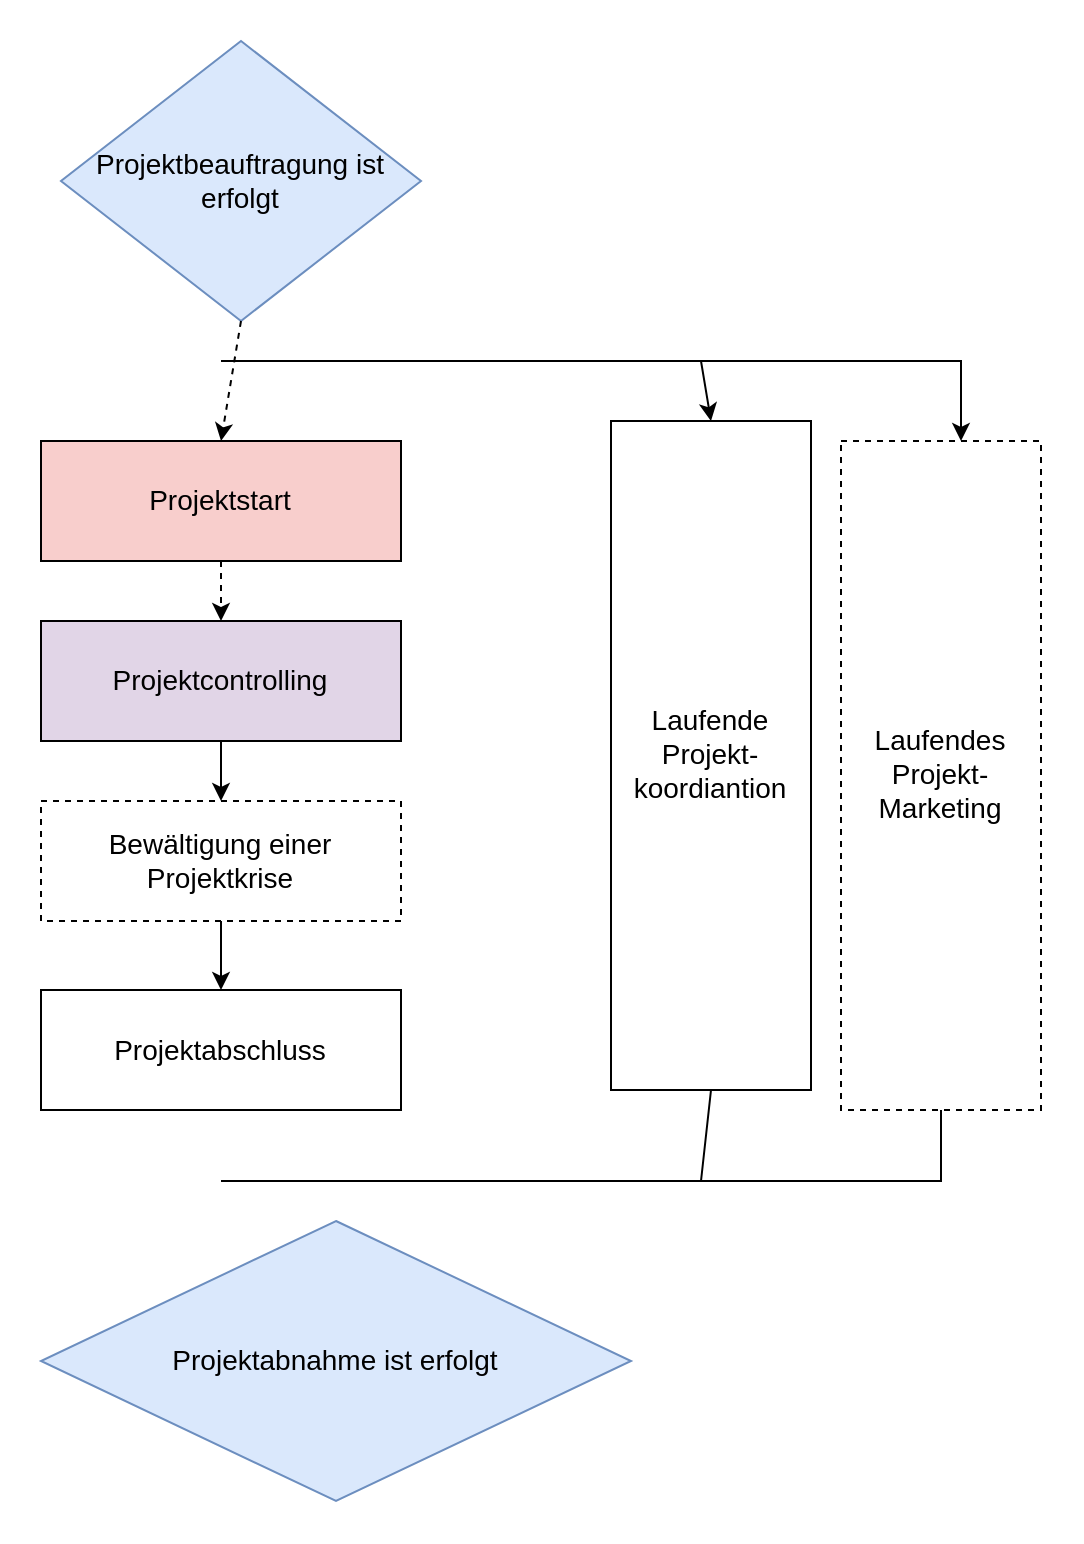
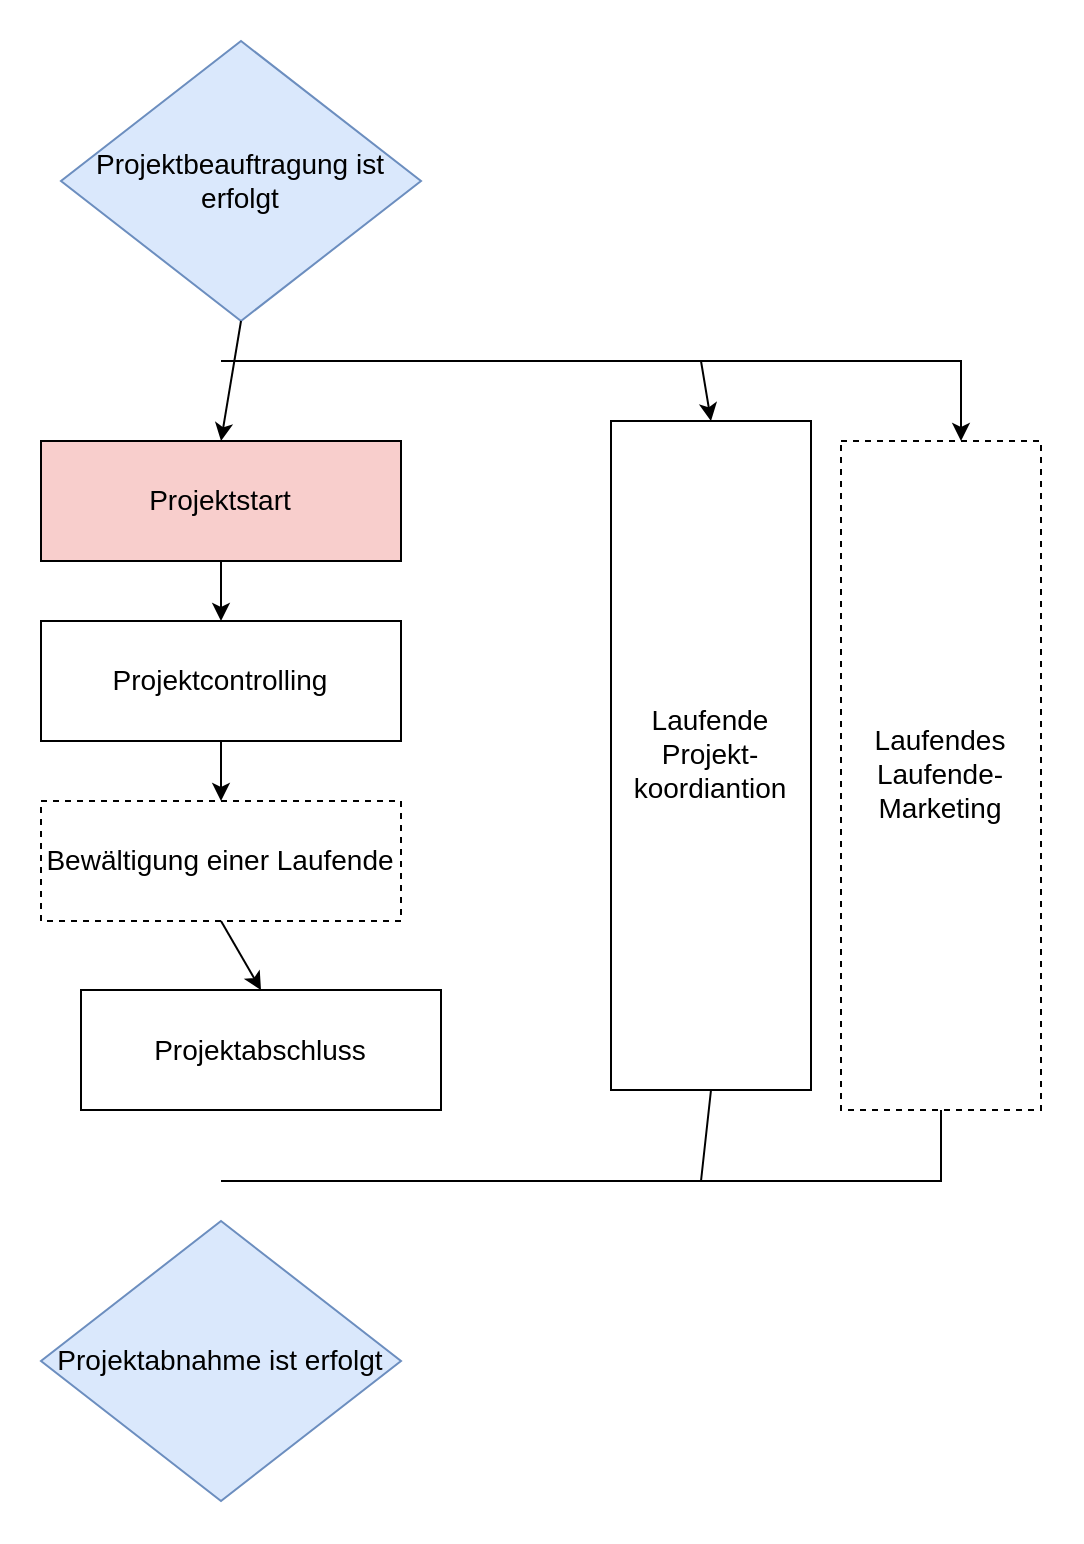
- <mxCell id="10" value="" style="endArrow=classic;html=1;rounded=0;exitX=0.5;exitY=1;exitDx=0;exitDy=0;entryX=0.5;entryY=0;entryDx=0;entryDy=0;dashed=1;" edge="1" parent="1" source="2" target="3"><mxGeometry width="50" height="50" relative="1" as="geometry"><mxPoint x="110" y="180" as="sourcePoint" /><mxPoint x="160" y="130" as="targetPoint" /></mxGeometry></mxCell>
+ <mxCell id="10" value="" style="endArrow=classic;html=1;rounded=0;exitX=0.5;exitY=1;exitDx=0;exitDy=0;entryX=0.5;entryY=0;entryDx=0;entryDy=0;" edge="1" parent="1" source="2" target="3"><mxGeometry width="50" height="50" relative="1" as="geometry"><mxPoint x="110" y="180" as="sourcePoint" /><mxPoint x="160" y="130" as="targetPoint" /></mxGeometry></mxCell>
- <mxCell id="11" value="" style="endArrow=classic;html=1;rounded=0;exitX=0.5;exitY=1;exitDx=0;exitDy=0;entryX=0.5;entryY=0;entryDx=0;entryDy=0;dashed=1;" edge="1" parent="1" source="3" target="4"><mxGeometry width="50" height="50" relative="1" as="geometry"><mxPoint x="140" y="260" as="sourcePoint" /><mxPoint x="190" y="210" as="targetPoint" /></mxGeometry></mxCell>
+ <mxCell id="11" value="" style="endArrow=classic;html=1;rounded=0;exitX=0.5;exitY=1;exitDx=0;exitDy=0;entryX=0.5;entryY=0;entryDx=0;entryDy=0;" edge="1" parent="1" source="3" target="4"><mxGeometry width="50" height="50" relative="1" as="geometry"><mxPoint x="140" y="260" as="sourcePoint" /><mxPoint x="190" y="210" as="targetPoint" /></mxGeometry></mxCell>
- <mxCell id="4" value="&lt;span style=&quot;font-size: 14px;&quot;&gt;Projektcontrolling&lt;br&gt;&lt;/span&gt;" style="rounded=0;whiteSpace=wrap;html=1;fillColor=#e1d5e7;" parent="1" vertex="1"><mxGeometry x="20" y="310" width="180" height="60" as="geometry" /></mxCell>
+ <mxCell id="4" value="&lt;span style=&quot;font-size: 14px;&quot;&gt;Projektcontrolling&lt;br&gt;&lt;/span&gt;" style="rounded=0;whiteSpace=wrap;html=1;" parent="1" vertex="1"><mxGeometry x="20" y="310" width="180" height="60" as="geometry" /></mxCell>
- <mxCell id="8" value="&lt;span style=&quot;font-size: 14px;&quot;&gt;Laufendes Projekt-Marketing&lt;br&gt;&lt;/span&gt;" style="rounded=0;whiteSpace=wrap;html=1;strokeColor=default;dashed=1;" parent="1" vertex="1"><mxGeometry x="420" y="220" width="100" height="334.5" as="geometry" /></mxCell>
+ <mxCell id="8" value="&lt;span style=&quot;font-size: 14px;&quot;&gt;Laufendes Laufende-Marketing&lt;br&gt;&lt;/span&gt;" style="rounded=0;whiteSpace=wrap;html=1;strokeColor=default;dashed=1;" parent="1" vertex="1"><mxGeometry x="420" y="220" width="100" height="334.5" as="geometry" /></mxCell>
- <mxCell id="5" value="&lt;span style=&quot;font-size: 14px;&quot;&gt;Bewältigung einer Projektkrise&lt;br&gt;&lt;/span&gt;" style="rounded=0;whiteSpace=wrap;html=1;strokeColor=default;dashed=1;" parent="1" vertex="1"><mxGeometry x="20" y="400" width="180" height="60" as="geometry" /></mxCell>
+ <mxCell id="5" value="&lt;span style=&quot;font-size: 14px;&quot;&gt;Bewältigung einer Laufende&lt;br&gt;&lt;/span&gt;" style="rounded=0;whiteSpace=wrap;html=1;strokeColor=default;dashed=1;" parent="1" vertex="1"><mxGeometry x="20" y="400" width="180" height="60" as="geometry" /></mxCell>
- <mxCell id="6" value="&lt;span style=&quot;font-size: 14px;&quot;&gt;Projektabschluss&lt;br&gt;&lt;/span&gt;" style="rounded=0;whiteSpace=wrap;html=1;" parent="1" vertex="1"><mxGeometry x="20" y="494.5" width="180" height="60" as="geometry" /></mxCell>
+ <mxCell id="6" value="&lt;span style=&quot;font-size: 14px;&quot;&gt;Projektabschluss&lt;br&gt;&lt;/span&gt;" style="rounded=0;whiteSpace=wrap;html=1;" parent="1" vertex="1"><mxGeometry x="40" y="494.5" width="180" height="60" as="geometry" /></mxCell>
- <mxCell id="9" value="&lt;font style=&quot;font-size: 14px;&quot;&gt;Projektabnahme ist erfolgt&lt;/font&gt;" style="rhombus;whiteSpace=wrap;html=1;fillColor=#dae8fc;strokeColor=#6c8ebf;" parent="1" vertex="1"><mxGeometry x="20" y="610" width="295" height="140" as="geometry" /></mxCell>
+ <mxCell id="9" value="&lt;font style=&quot;font-size: 14px;&quot;&gt;Projektabnahme ist erfolgt&lt;/font&gt;" style="rhombus;whiteSpace=wrap;html=1;fillColor=#dae8fc;strokeColor=#6c8ebf;" parent="1" vertex="1"><mxGeometry x="20" y="610" width="180" height="140" as="geometry" /></mxCell>
